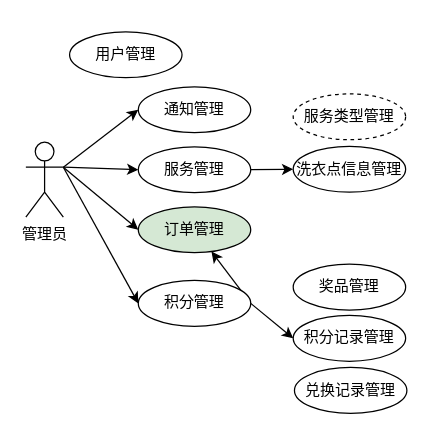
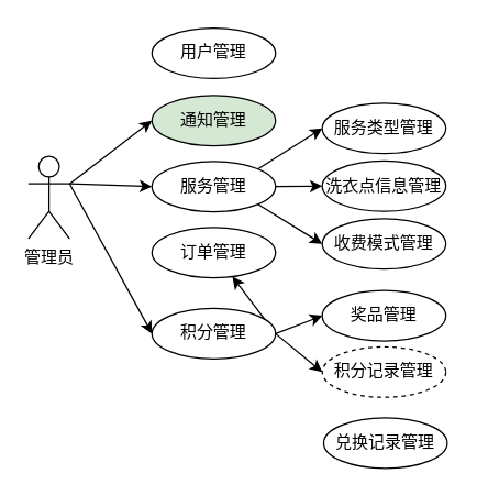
- <mxCell id="8" value="用户管理" style="ellipse;whiteSpace=wrap;html=1;" parent="1" vertex="1"><mxGeometry x="55" y="25" width="90" height="36.67" as="geometry" /></mxCell>
+ <mxCell id="8" value="用户管理" style="ellipse;whiteSpace=wrap;html=1;" parent="1" vertex="1"><mxGeometry x="110" y="20" width="90" height="36.67" as="geometry" /></mxCell>
- <mxCell id="7" value="通知管理" style="ellipse;whiteSpace=wrap;html=1;" parent="1" vertex="1"><mxGeometry x="110" y="69" width="90" height="36.67" as="geometry" /></mxCell>
+ <mxCell id="7" value="通知管理" style="ellipse;whiteSpace=wrap;html=1;fillColor=#d5e8d4;" parent="1" vertex="1"><mxGeometry x="110" y="69" width="90" height="36.67" as="geometry" /></mxCell>
- <mxCell id="13" value="服务类型管理" style="ellipse;whiteSpace=wrap;html=1;dashed=1;" parent="1" vertex="1"><mxGeometry x="234" y="74.67" width="90" height="36.67" as="geometry" /></mxCell>
+ <mxCell id="13" value="服务类型管理" style="ellipse;whiteSpace=wrap;html=1;" parent="1" vertex="1"><mxGeometry x="234" y="74.67" width="90" height="36.67" as="geometry" /></mxCell>
+ <mxCell id="9" style="edgeStyle=none;rounded=0;orthogonalLoop=1;jettySize=auto;html=1;exitX=1;exitY=0;exitDx=0;exitDy=0;entryX=0;entryY=0.5;entryDx=0;entryDy=0;" parent="1" source="12" target="13" edge="1"><mxGeometry relative="1" as="geometry" /></mxCell>
- <mxCell id="4" style="edgeStyle=none;rounded=0;orthogonalLoop=1;jettySize=auto;html=1;exitX=1;exitY=0.333;exitDx=0;exitDy=0;exitPerimeter=0;entryX=0;entryY=0.5;entryDx=0;entryDy=0;" parent="1" source="6" target="16" edge="1"><mxGeometry relative="1" as="geometry" /></mxCell>
+ <mxCell id="11" style="edgeStyle=none;rounded=0;orthogonalLoop=1;jettySize=auto;html=1;exitX=1;exitY=1;exitDx=0;exitDy=0;entryX=0;entryY=0.5;entryDx=0;entryDy=0;" parent="1" source="12" target="15" edge="1"><mxGeometry relative="1" as="geometry" /></mxCell>
+ <mxCell id="15" value="收费模式管理" style="ellipse;whiteSpace=wrap;html=1;" parent="1" vertex="1"><mxGeometry x="234" y="158.68" width="90" height="36.67" as="geometry" /></mxCell>
- <mxCell id="16" value="订单管理" style="ellipse;whiteSpace=wrap;html=1;fillColor=#d5e8d4;" parent="1" vertex="1"><mxGeometry x="110" y="165.02" width="90" height="36.67" as="geometry" /></mxCell>
+ <mxCell id="16" value="订单管理" style="ellipse;whiteSpace=wrap;html=1;" parent="1" vertex="1"><mxGeometry x="110" y="165.02" width="90" height="36.67" as="geometry" /></mxCell>
+ <mxCell id="17" style="edgeStyle=none;rounded=0;orthogonalLoop=1;jettySize=auto;html=1;exitX=1;exitY=0.5;exitDx=0;exitDy=0;entryX=0;entryY=0.5;entryDx=0;entryDy=0;" parent="1" source="20" target="21" edge="1"><mxGeometry relative="1" as="geometry" /></mxCell>
- <mxCell id="22" value="积分记录管理" style="ellipse;whiteSpace=wrap;html=1;" parent="1" vertex="1"><mxGeometry x="234" y="252" width="90" height="36.67" as="geometry" /></mxCell>
+ <mxCell id="22" value="积分记录管理" style="ellipse;whiteSpace=wrap;html=1;dashed=1;" parent="1" vertex="1"><mxGeometry x="234" y="252" width="90" height="36.67" as="geometry" /></mxCell>
- <mxCell id="23" value="兑换记录管理" style="ellipse;whiteSpace=wrap;html=1;" parent="1" vertex="1"><mxGeometry x="235" y="293.67" width="90" height="36.67" as="geometry" /></mxCell>
+ <mxCell id="23" value="兑换记录管理" style="ellipse;whiteSpace=wrap;html=1;" parent="1" vertex="1"><mxGeometry x="235" y="303.67" width="90" height="36.67" as="geometry" /></mxCell>
